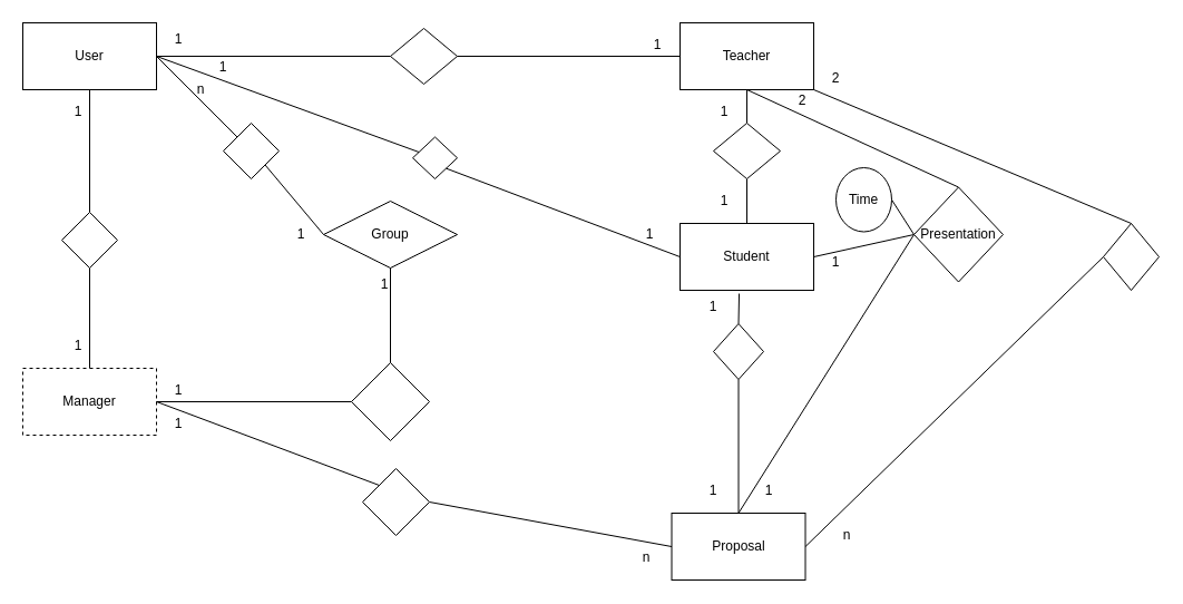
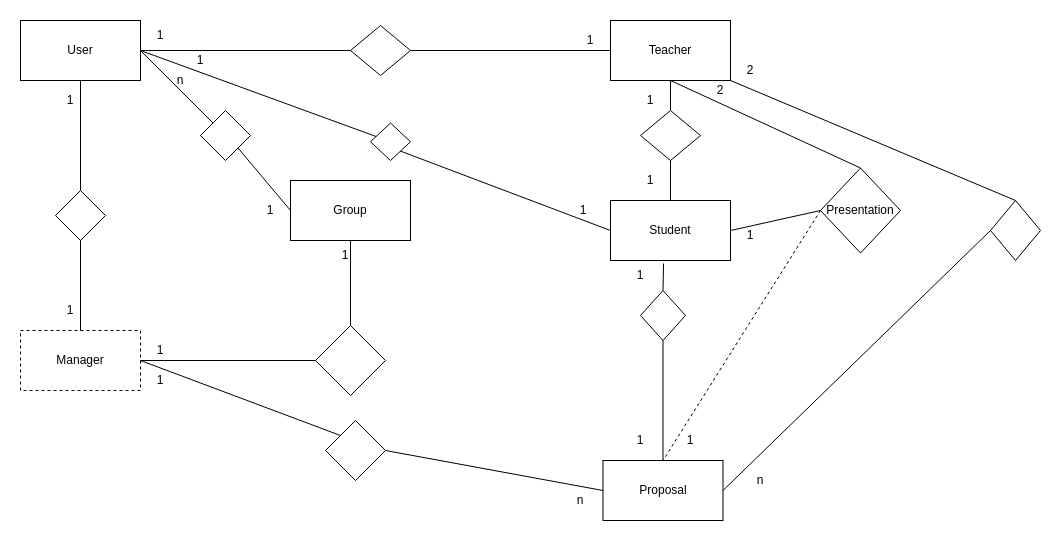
- <mxCell id="37" value="Time" style="ellipse;whiteSpace=wrap;html=1;" parent="1" vertex="1"><mxGeometry x="750" y="150" width="50" height="57.5" as="geometry" /></mxCell>
- <mxCell id="33" value="" style="endArrow=none;html=1;exitX=0;exitY=0.5;exitDx=0;exitDy=0;entryX=1;entryY=0.5;entryDx=0;entryDy=0;" parent="1" source="32" target="37" edge="1"><mxGeometry width="50" height="50" relative="1" as="geometry"><mxPoint x="250" y="340" as="sourcePoint" /><mxPoint x="470" y="380" as="targetPoint" /></mxGeometry></mxCell>
- <mxCell id="18" value="Group" style="rhombus;whiteSpace=wrap;html=1;" parent="1" vertex="1"><mxGeometry x="290" y="180" width="120" height="60" as="geometry" /></mxCell>
+ <mxCell id="18" value="Group" style="rounded=0;whiteSpace=wrap;html=1;" parent="1" vertex="1"><mxGeometry x="290" y="180" width="120" height="60" as="geometry" /></mxCell>
- <mxCell id="36" value="" style="endArrow=none;html=1;exitX=0;exitY=0.5;exitDx=0;exitDy=0;entryX=0.5;entryY=0;entryDx=0;entryDy=0;" parent="1" source="32" target="25" edge="1"><mxGeometry width="50" height="50" relative="1" as="geometry"><mxPoint x="280" y="370" as="sourcePoint" /><mxPoint x="280" y="410" as="targetPoint" /></mxGeometry></mxCell>
+ <mxCell id="36" value="" style="endArrow=none;html=1;exitX=0;exitY=0.5;exitDx=0;exitDy=0;entryX=0.5;entryY=0;entryDx=0;entryDy=0;dashed=1;" parent="1" source="32" target="25" edge="1"><mxGeometry width="50" height="50" relative="1" as="geometry"><mxPoint x="280" y="370" as="sourcePoint" /><mxPoint x="280" y="410" as="targetPoint" /></mxGeometry></mxCell>
